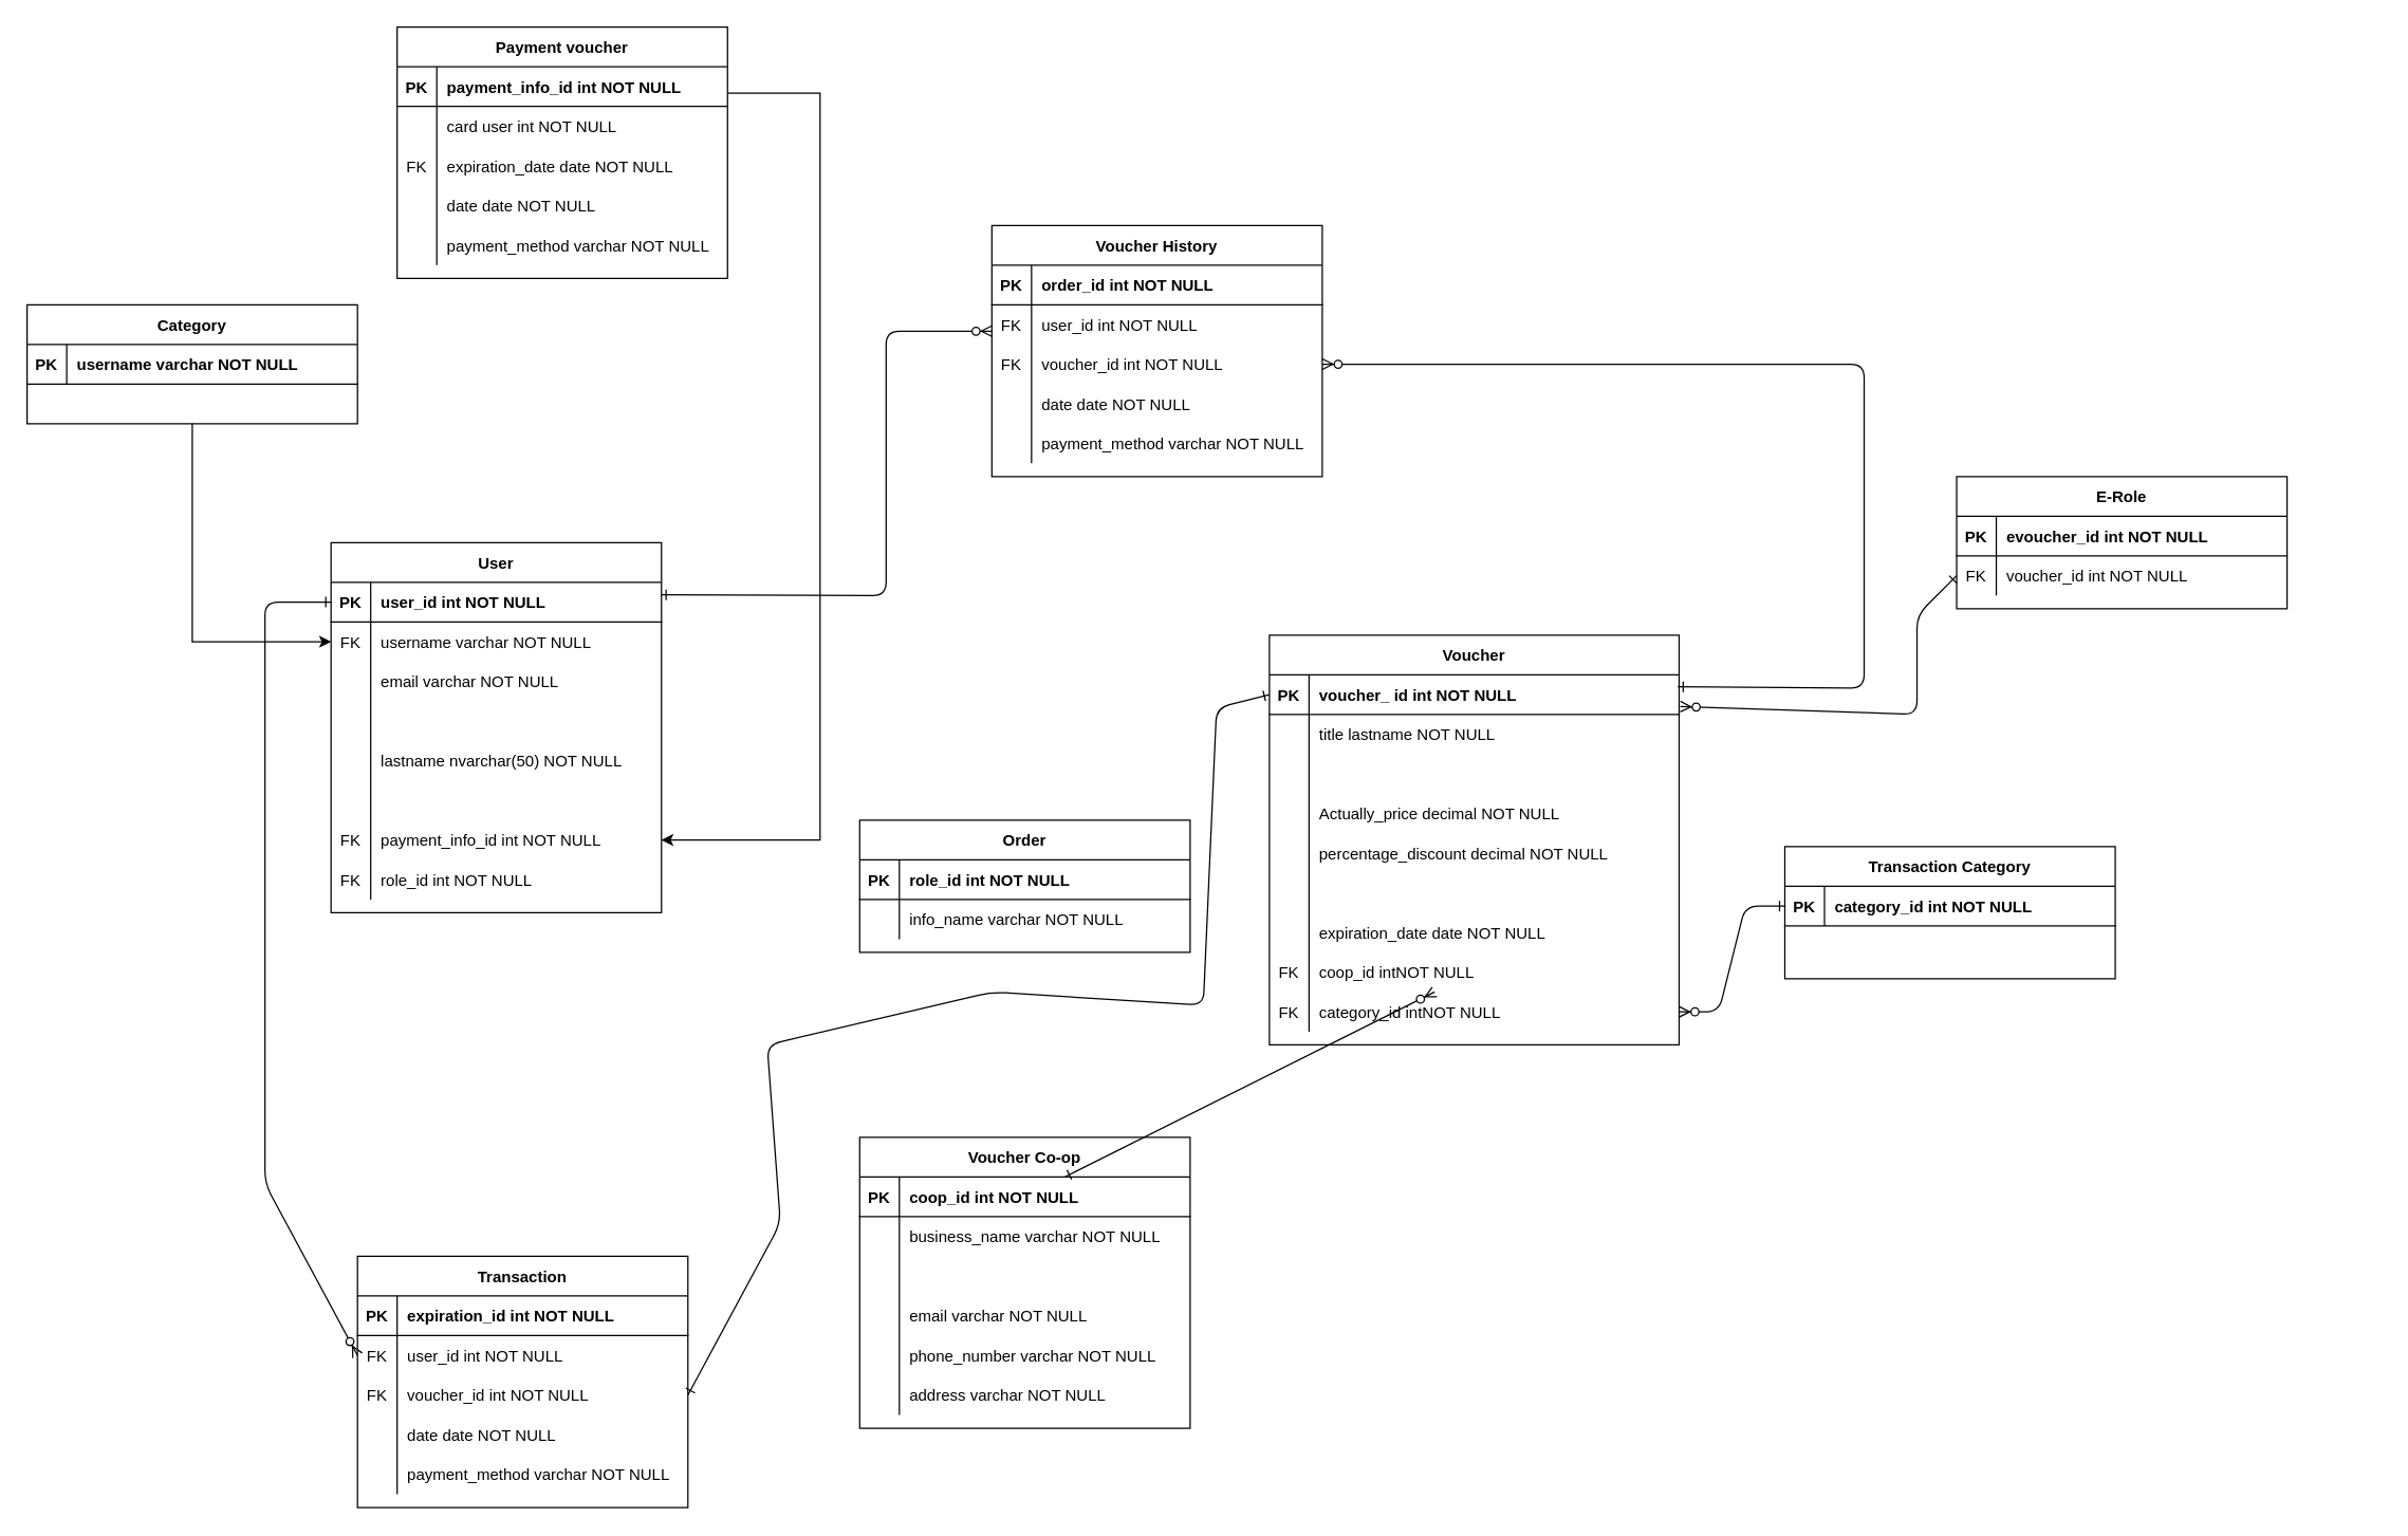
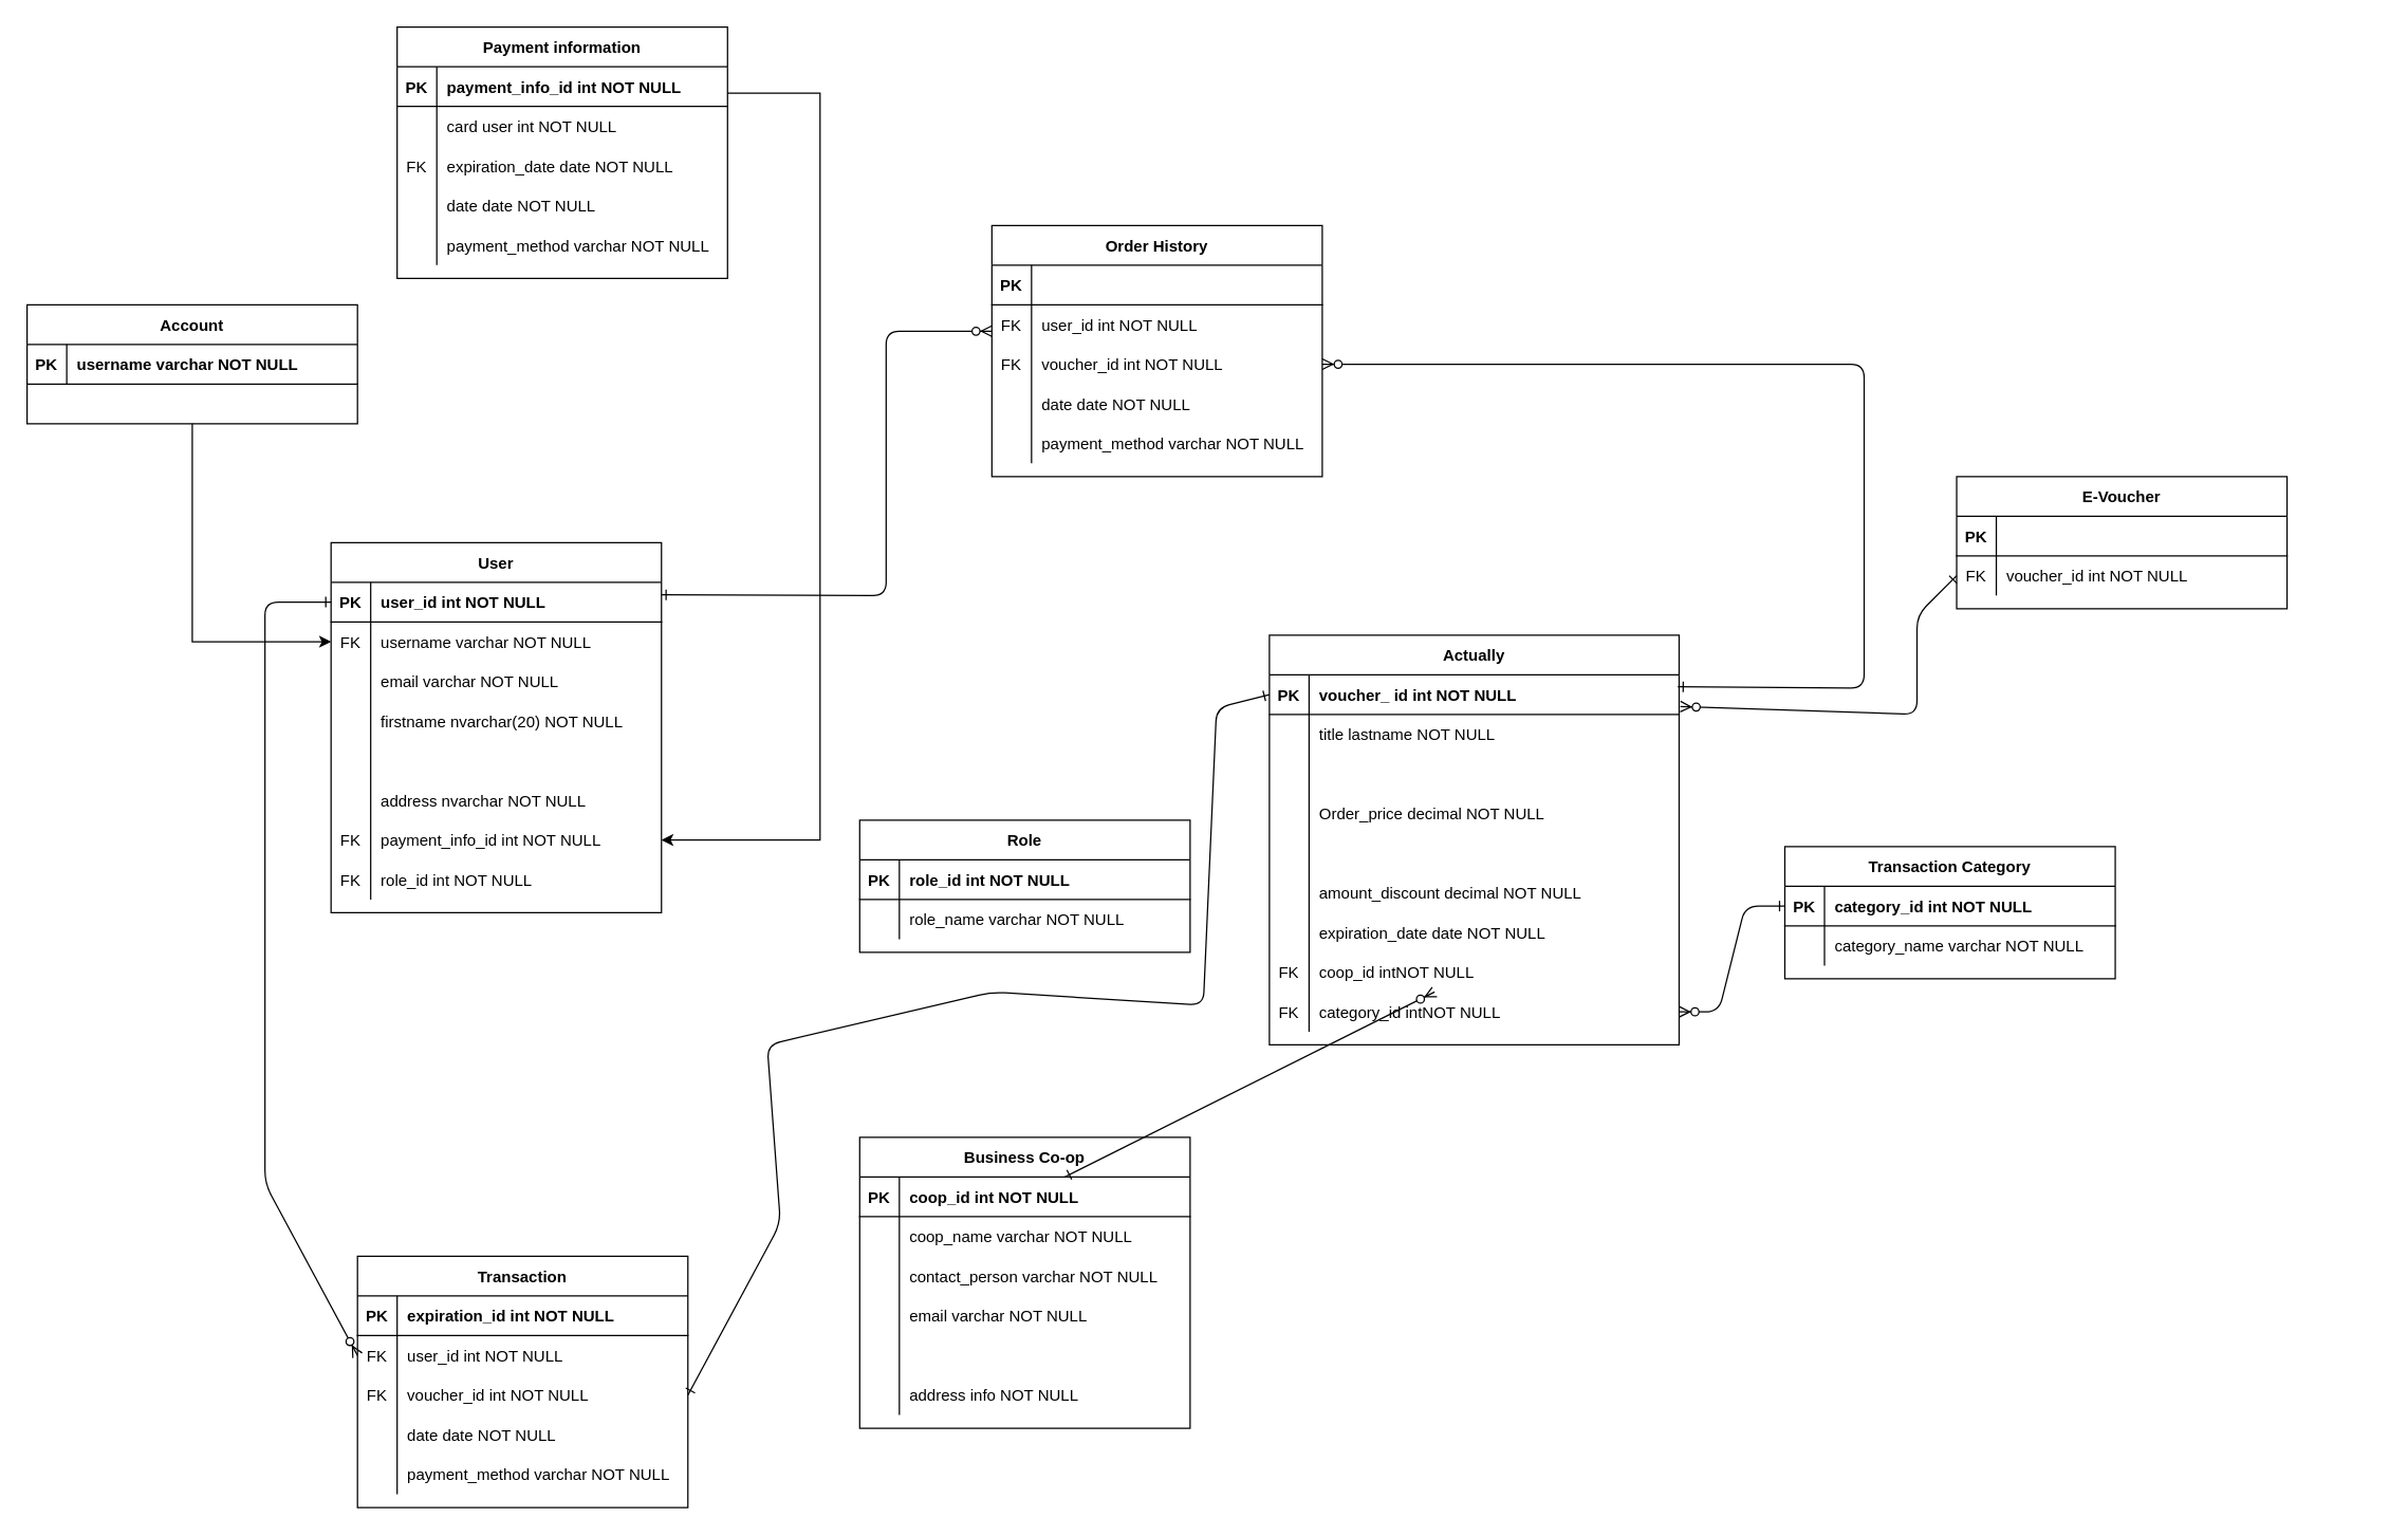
- <mxCell id="141" value="Payment voucher" style="shape=table;startSize=30;container=1;collapsible=1;childLayout=tableLayout;fixedRows=1;rowLines=0;fontStyle=1;align=center;resizeLast=1;" vertex="1" parent="1"><mxGeometry x="300" y="20" width="250" height="190" as="geometry" /></mxCell>
+ <mxCell id="141" value="Payment information" style="shape=table;startSize=30;container=1;collapsible=1;childLayout=tableLayout;fixedRows=1;rowLines=0;fontStyle=1;align=center;resizeLast=1;" vertex="1" parent="1"><mxGeometry x="300" y="20" width="250" height="190" as="geometry" /></mxCell>
- <mxCell id="78" value="Voucher History" style="shape=table;startSize=30;container=1;collapsible=1;childLayout=tableLayout;fixedRows=1;rowLines=0;fontStyle=1;align=center;resizeLast=1;" parent="1" vertex="1"><mxGeometry x="750" y="170" width="250" height="190" as="geometry" /></mxCell>
+ <mxCell id="78" value="Order History" style="shape=table;startSize=30;container=1;collapsible=1;childLayout=tableLayout;fixedRows=1;rowLines=0;fontStyle=1;align=center;resizeLast=1;" parent="1" vertex="1"><mxGeometry x="750" y="170" width="250" height="190" as="geometry" /></mxCell>
- <mxCell id="81" value="order_id int NOT NULL " style="shape=partialRectangle;overflow=hidden;connectable=0;fillColor=none;top=0;left=0;bottom=0;right=0;align=left;spacingLeft=6;fontStyle=1;" parent="79" vertex="1"><mxGeometry x="30" width="220" height="30" as="geometry"><mxRectangle width="220" height="30" as="alternateBounds" /></mxGeometry></mxCell>
- <mxCell id="109" value="Category" style="shape=table;startSize=30;container=1;collapsible=1;childLayout=tableLayout;fixedRows=1;rowLines=0;fontStyle=1;align=center;resizeLast=1;" vertex="1" parent="1"><mxGeometry x="20" y="230" width="250" height="90.0" as="geometry" /></mxCell>
+ <mxCell id="109" value="Account" style="shape=table;startSize=30;container=1;collapsible=1;childLayout=tableLayout;fixedRows=1;rowLines=0;fontStyle=1;align=center;resizeLast=1;" vertex="1" parent="1"><mxGeometry x="20" y="230" width="250" height="90.0" as="geometry" /></mxCell>
- <mxCell id="94" value="E-Role" style="shape=table;startSize=30;container=1;collapsible=1;childLayout=tableLayout;fixedRows=1;rowLines=0;fontStyle=1;align=center;resizeLast=1;" parent="1" vertex="1"><mxGeometry x="1480" y="360" width="250" height="100" as="geometry" /></mxCell>
+ <mxCell id="94" value="E-Voucher" style="shape=table;startSize=30;container=1;collapsible=1;childLayout=tableLayout;fixedRows=1;rowLines=0;fontStyle=1;align=center;resizeLast=1;" parent="1" vertex="1"><mxGeometry x="1480" y="360" width="250" height="100" as="geometry" /></mxCell>
- <mxCell id="97" value="evoucher_id int NOT NULL " style="shape=partialRectangle;overflow=hidden;connectable=0;fillColor=none;top=0;left=0;bottom=0;right=0;align=left;spacingLeft=6;fontStyle=1;" parent="95" vertex="1"><mxGeometry x="30" width="220" height="30" as="geometry"><mxRectangle width="220" height="30" as="alternateBounds" /></mxGeometry></mxCell>
- <mxCell id="21" value="Voucher" style="shape=table;startSize=30;container=1;collapsible=1;childLayout=tableLayout;fixedRows=1;rowLines=0;fontStyle=1;align=center;resizeLast=1;" parent="1" vertex="1"><mxGeometry x="960" y="480" width="310" height="310" as="geometry" /></mxCell>
+ <mxCell id="21" value="Actually" style="shape=table;startSize=30;container=1;collapsible=1;childLayout=tableLayout;fixedRows=1;rowLines=0;fontStyle=1;align=center;resizeLast=1;" parent="1" vertex="1"><mxGeometry x="960" y="480" width="310" height="310" as="geometry" /></mxCell>
+ <mxCell id="127" value="firstname nvarchar(20) NOT NULL" style="shape=partialRectangle;overflow=hidden;connectable=0;fillColor=none;top=0;left=0;bottom=0;right=0;align=left;spacingLeft=6;" parent="125" vertex="1"><mxGeometry x="30" width="220" height="30" as="geometry"><mxRectangle width="220" height="30" as="alternateBounds" /></mxGeometry></mxCell>
- <mxCell id="130" value="lastname nvarchar(50) NOT NULL" style="shape=partialRectangle;overflow=hidden;connectable=0;fillColor=none;top=0;left=0;bottom=0;right=0;align=left;spacingLeft=6;" parent="128" vertex="1"><mxGeometry x="30" width="220" height="30" as="geometry"><mxRectangle width="220" height="30" as="alternateBounds" /></mxGeometry></mxCell>
+ <mxCell id="133" value="address nvarchar NOT NULL" style="shape=partialRectangle;overflow=hidden;connectable=0;fillColor=none;top=0;left=0;bottom=0;right=0;align=left;spacingLeft=6;" vertex="1" parent="131"><mxGeometry x="30" width="220" height="30" as="geometry"><mxRectangle width="220" height="30" as="alternateBounds" /></mxGeometry></mxCell>
- <mxCell id="32" value="Actually_price decimal NOT NULL" style="shape=partialRectangle;overflow=hidden;connectable=0;fillColor=none;top=0;left=0;bottom=0;right=0;align=left;spacingLeft=6;" parent="30" vertex="1"><mxGeometry x="30" width="280" height="30" as="geometry"><mxRectangle width="280" height="30" as="alternateBounds" /></mxGeometry></mxCell>
+ <mxCell id="32" value="Order_price decimal NOT NULL" style="shape=partialRectangle;overflow=hidden;connectable=0;fillColor=none;top=0;left=0;bottom=0;right=0;align=left;spacingLeft=6;" parent="30" vertex="1"><mxGeometry x="30" width="280" height="30" as="geometry"><mxRectangle width="280" height="30" as="alternateBounds" /></mxGeometry></mxCell>
- <mxCell id="48" value="Order" style="shape=table;startSize=30;container=1;collapsible=1;childLayout=tableLayout;fixedRows=1;rowLines=0;fontStyle=1;align=center;resizeLast=1;" parent="1" vertex="1"><mxGeometry x="650" y="620" width="250" height="100" as="geometry" /></mxCell>
+ <mxCell id="48" value="Role" style="shape=table;startSize=30;container=1;collapsible=1;childLayout=tableLayout;fixedRows=1;rowLines=0;fontStyle=1;align=center;resizeLast=1;" parent="1" vertex="1"><mxGeometry x="650" y="620" width="250" height="100" as="geometry" /></mxCell>
- <mxCell id="35" value="percentage_discount decimal NOT NULL" style="shape=partialRectangle;overflow=hidden;connectable=0;fillColor=none;top=0;left=0;bottom=0;right=0;align=left;spacingLeft=6;" parent="33" vertex="1"><mxGeometry x="30" width="280" height="30" as="geometry"><mxRectangle width="280" height="30" as="alternateBounds" /></mxGeometry></mxCell>
+ <mxCell id="38" value="amount_discount decimal NOT NULL" style="shape=partialRectangle;overflow=hidden;connectable=0;fillColor=none;top=0;left=0;bottom=0;right=0;align=left;spacingLeft=6;" parent="36" vertex="1"><mxGeometry x="30" width="280" height="30" as="geometry"><mxRectangle width="280" height="30" as="alternateBounds" /></mxGeometry></mxCell>
- <mxCell id="54" value="info_name varchar NOT NULL" style="shape=partialRectangle;overflow=hidden;connectable=0;fillColor=none;top=0;left=0;bottom=0;right=0;align=left;spacingLeft=6;" parent="52" vertex="1"><mxGeometry x="30" width="220" height="30" as="geometry"><mxRectangle width="220" height="30" as="alternateBounds" /></mxGeometry></mxCell>
+ <mxCell id="54" value="role_name varchar NOT NULL" style="shape=partialRectangle;overflow=hidden;connectable=0;fillColor=none;top=0;left=0;bottom=0;right=0;align=left;spacingLeft=6;" parent="52" vertex="1"><mxGeometry x="30" width="220" height="30" as="geometry"><mxRectangle width="220" height="30" as="alternateBounds" /></mxGeometry></mxCell>
+ <mxCell id="61" value="category_name varchar NOT NULL" style="shape=partialRectangle;overflow=hidden;connectable=0;fillColor=none;top=0;left=0;bottom=0;right=0;align=left;spacingLeft=6;" parent="59" vertex="1"><mxGeometry x="30" width="220" height="30" as="geometry"><mxRectangle width="220" height="30" as="alternateBounds" /></mxGeometry></mxCell>
- <mxCell id="2" value="Voucher Co-op" style="shape=table;startSize=30;container=1;collapsible=1;childLayout=tableLayout;fixedRows=1;rowLines=0;fontStyle=1;align=center;resizeLast=1;" parent="1" vertex="1"><mxGeometry x="650" y="860" width="250" height="220" as="geometry" /></mxCell>
+ <mxCell id="2" value="Business Co-op" style="shape=table;startSize=30;container=1;collapsible=1;childLayout=tableLayout;fixedRows=1;rowLines=0;fontStyle=1;align=center;resizeLast=1;" parent="1" vertex="1"><mxGeometry x="650" y="860" width="250" height="220" as="geometry" /></mxCell>
- <mxCell id="8" value="business_name varchar NOT NULL" style="shape=partialRectangle;overflow=hidden;connectable=0;fillColor=none;top=0;left=0;bottom=0;right=0;align=left;spacingLeft=6;" parent="6" vertex="1"><mxGeometry x="30" width="220" height="30" as="geometry"><mxRectangle width="220" height="30" as="alternateBounds" /></mxGeometry></mxCell>
+ <mxCell id="8" value="coop_name varchar NOT NULL" style="shape=partialRectangle;overflow=hidden;connectable=0;fillColor=none;top=0;left=0;bottom=0;right=0;align=left;spacingLeft=6;" parent="6" vertex="1"><mxGeometry x="30" width="220" height="30" as="geometry"><mxRectangle width="220" height="30" as="alternateBounds" /></mxGeometry></mxCell>
+ <mxCell id="11" value="contact_person varchar NOT NULL" style="shape=partialRectangle;overflow=hidden;connectable=0;fillColor=none;top=0;left=0;bottom=0;right=0;align=left;spacingLeft=6;" parent="9" vertex="1"><mxGeometry x="30" width="220" height="30" as="geometry"><mxRectangle width="220" height="30" as="alternateBounds" /></mxGeometry></mxCell>
- <mxCell id="17" value="phone_number varchar NOT NULL" style="shape=partialRectangle;overflow=hidden;connectable=0;fillColor=none;top=0;left=0;bottom=0;right=0;align=left;spacingLeft=6;" parent="15" vertex="1"><mxGeometry x="30" width="220" height="30" as="geometry"><mxRectangle width="220" height="30" as="alternateBounds" /></mxGeometry></mxCell>
- <mxCell id="20" value="address varchar NOT NULL" style="shape=partialRectangle;overflow=hidden;connectable=0;fillColor=none;top=0;left=0;bottom=0;right=0;align=left;spacingLeft=6;" parent="18" vertex="1"><mxGeometry x="30" width="220" height="30" as="geometry"><mxRectangle width="220" height="30" as="alternateBounds" /></mxGeometry></mxCell>
+ <mxCell id="20" value="address info NOT NULL" style="shape=partialRectangle;overflow=hidden;connectable=0;fillColor=none;top=0;left=0;bottom=0;right=0;align=left;spacingLeft=6;" parent="18" vertex="1"><mxGeometry x="30" width="220" height="30" as="geometry"><mxRectangle width="220" height="30" as="alternateBounds" /></mxGeometry></mxCell>
